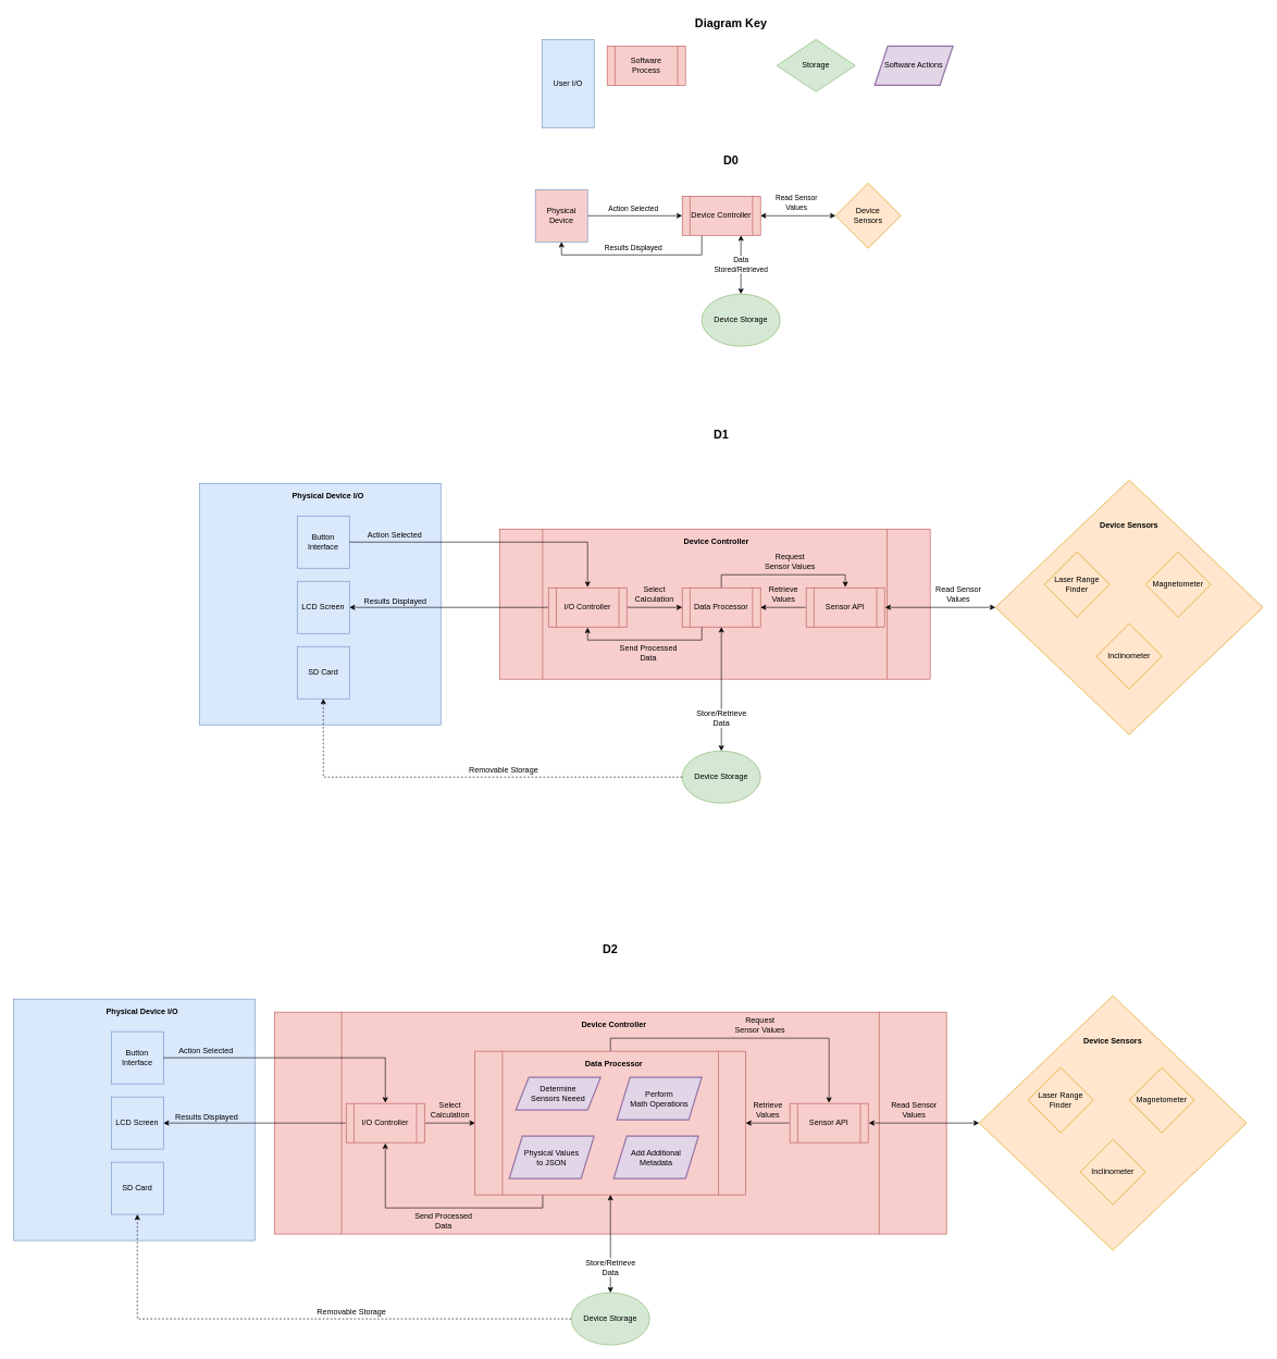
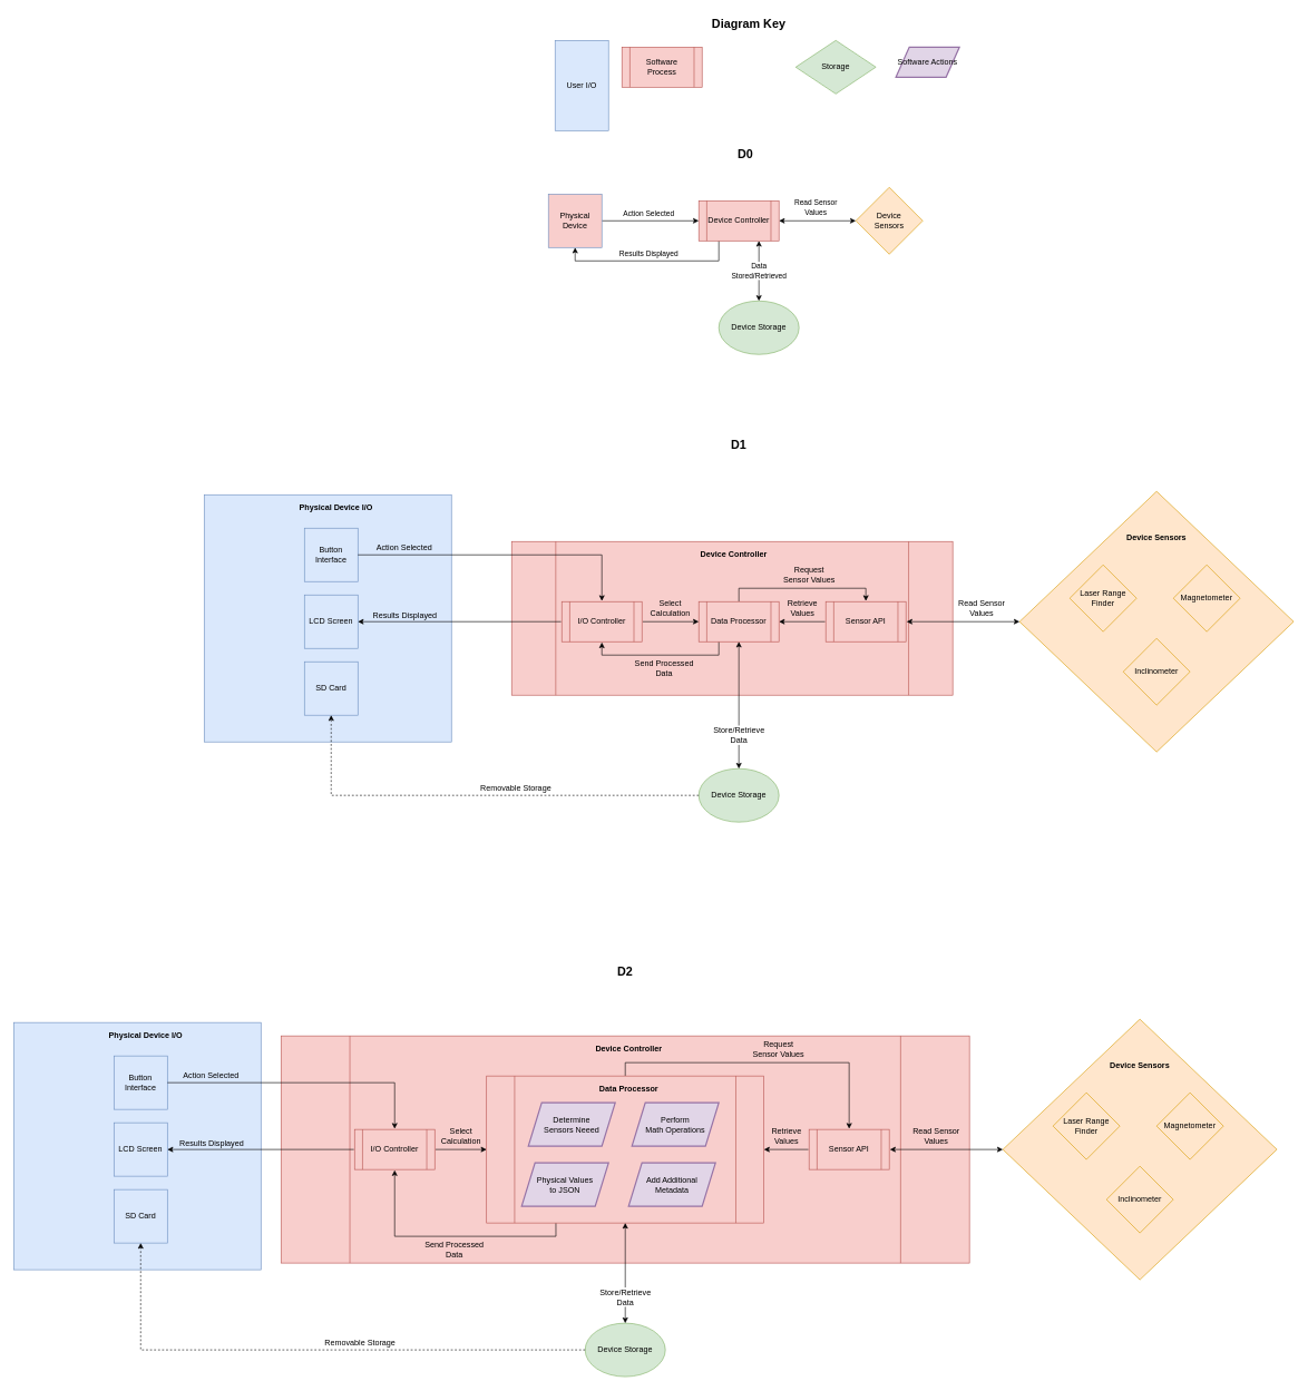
- <mxCell id="75" value="Software Actions" style="shape=parallelogram;perimeter=parallelogramPerimeter;whiteSpace=wrap;html=1;fixedSize=1;labelBackgroundColor=none;strokeColor=#9673a6;strokeWidth=2;fontSize=12;fillColor=#e1d5e7;" vertex="1" parent="1"><mxGeometry x="1340" y="70" width="120" height="60" as="geometry" /></mxCell>
+ <mxCell id="75" value="Software Actions" style="shape=parallelogram;perimeter=parallelogramPerimeter;whiteSpace=wrap;html=1;fixedSize=1;labelBackgroundColor=none;strokeColor=#9673a6;strokeWidth=2;fontSize=12;fillColor=#e1d5e7;" vertex="1" parent="1"><mxGeometry x="1340" y="70" width="95" height="45" as="geometry" /></mxCell>
- <mxCell id="14" value="&lt;b&gt;&lt;font style=&quot;font-size: 18px;&quot;&gt;D0&lt;/font&gt;&lt;/b&gt;" style="text;html=1;strokeColor=none;fillColor=none;align=center;verticalAlign=middle;whiteSpace=wrap;rounded=0;" vertex="1" parent="1"><mxGeometry x="1085" y="230" width="70" height="30" as="geometry" /></mxCell>
+ <mxCell id="14" value="&lt;b&gt;&lt;font style=&quot;font-size: 18px;&quot;&gt;D0&lt;/font&gt;&lt;/b&gt;" style="text;html=1;strokeColor=none;fillColor=none;align=center;verticalAlign=middle;whiteSpace=wrap;rounded=0;" vertex="1" parent="1"><mxGeometry x="1080" y="215" width="70" height="30" as="geometry" /></mxCell>
- <mxCell id="78" value="Determine&lt;br style=&quot;border-color: var(--border-color);&quot;&gt;Sensors Neeed" style="shape=parallelogram;perimeter=parallelogramPerimeter;whiteSpace=wrap;html=1;fixedSize=1;labelBackgroundColor=none;strokeColor=#9673a6;strokeWidth=2;fontSize=12;fillColor=#e1d5e7;" vertex="1" parent="1"><mxGeometry x="790" y="1650" width="130" height="50" as="geometry" /></mxCell>
+ <mxCell id="78" value="Determine&lt;br style=&quot;border-color: var(--border-color);&quot;&gt;Sensors Neeed" style="shape=parallelogram;perimeter=parallelogramPerimeter;whiteSpace=wrap;html=1;fixedSize=1;labelBackgroundColor=none;strokeColor=#9673a6;strokeWidth=2;fontSize=12;fillColor=#e1d5e7;" vertex="1" parent="1"><mxGeometry x="790" y="1650" width="130" height="65" as="geometry" /></mxCell>
